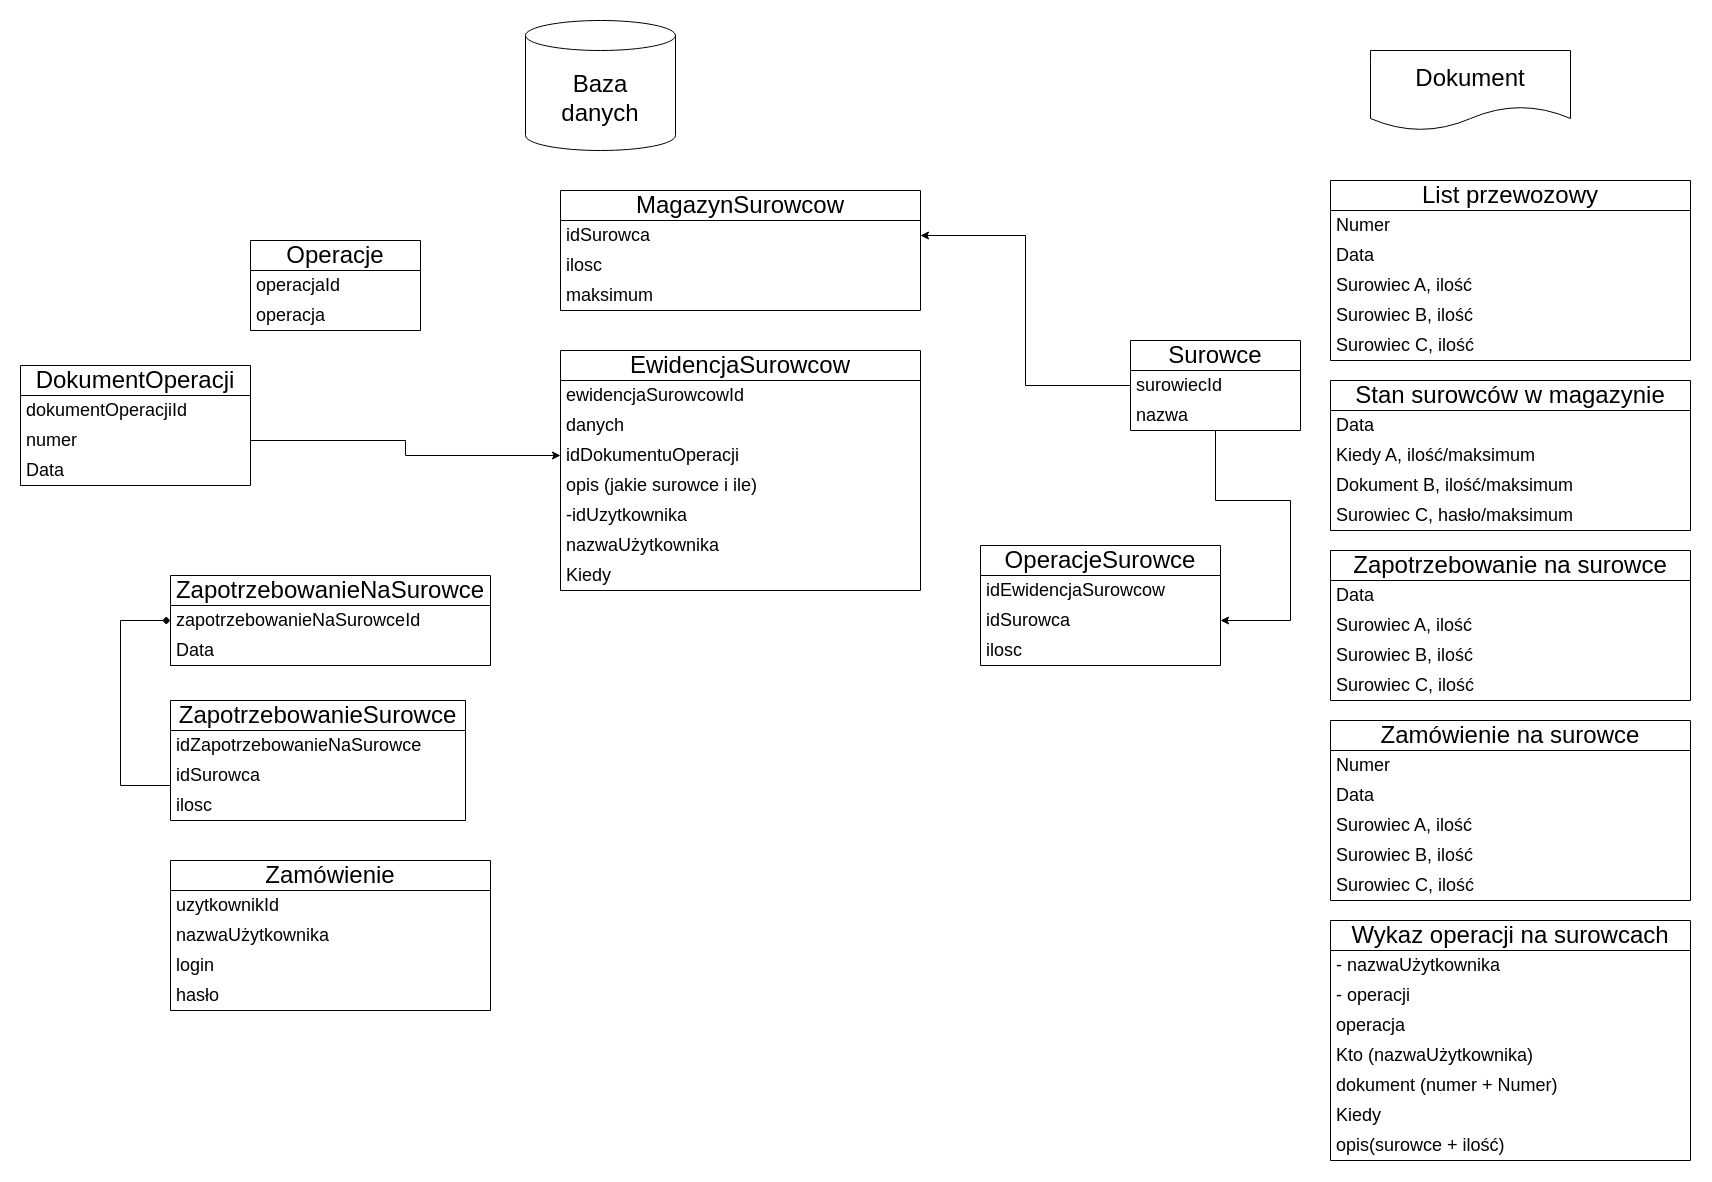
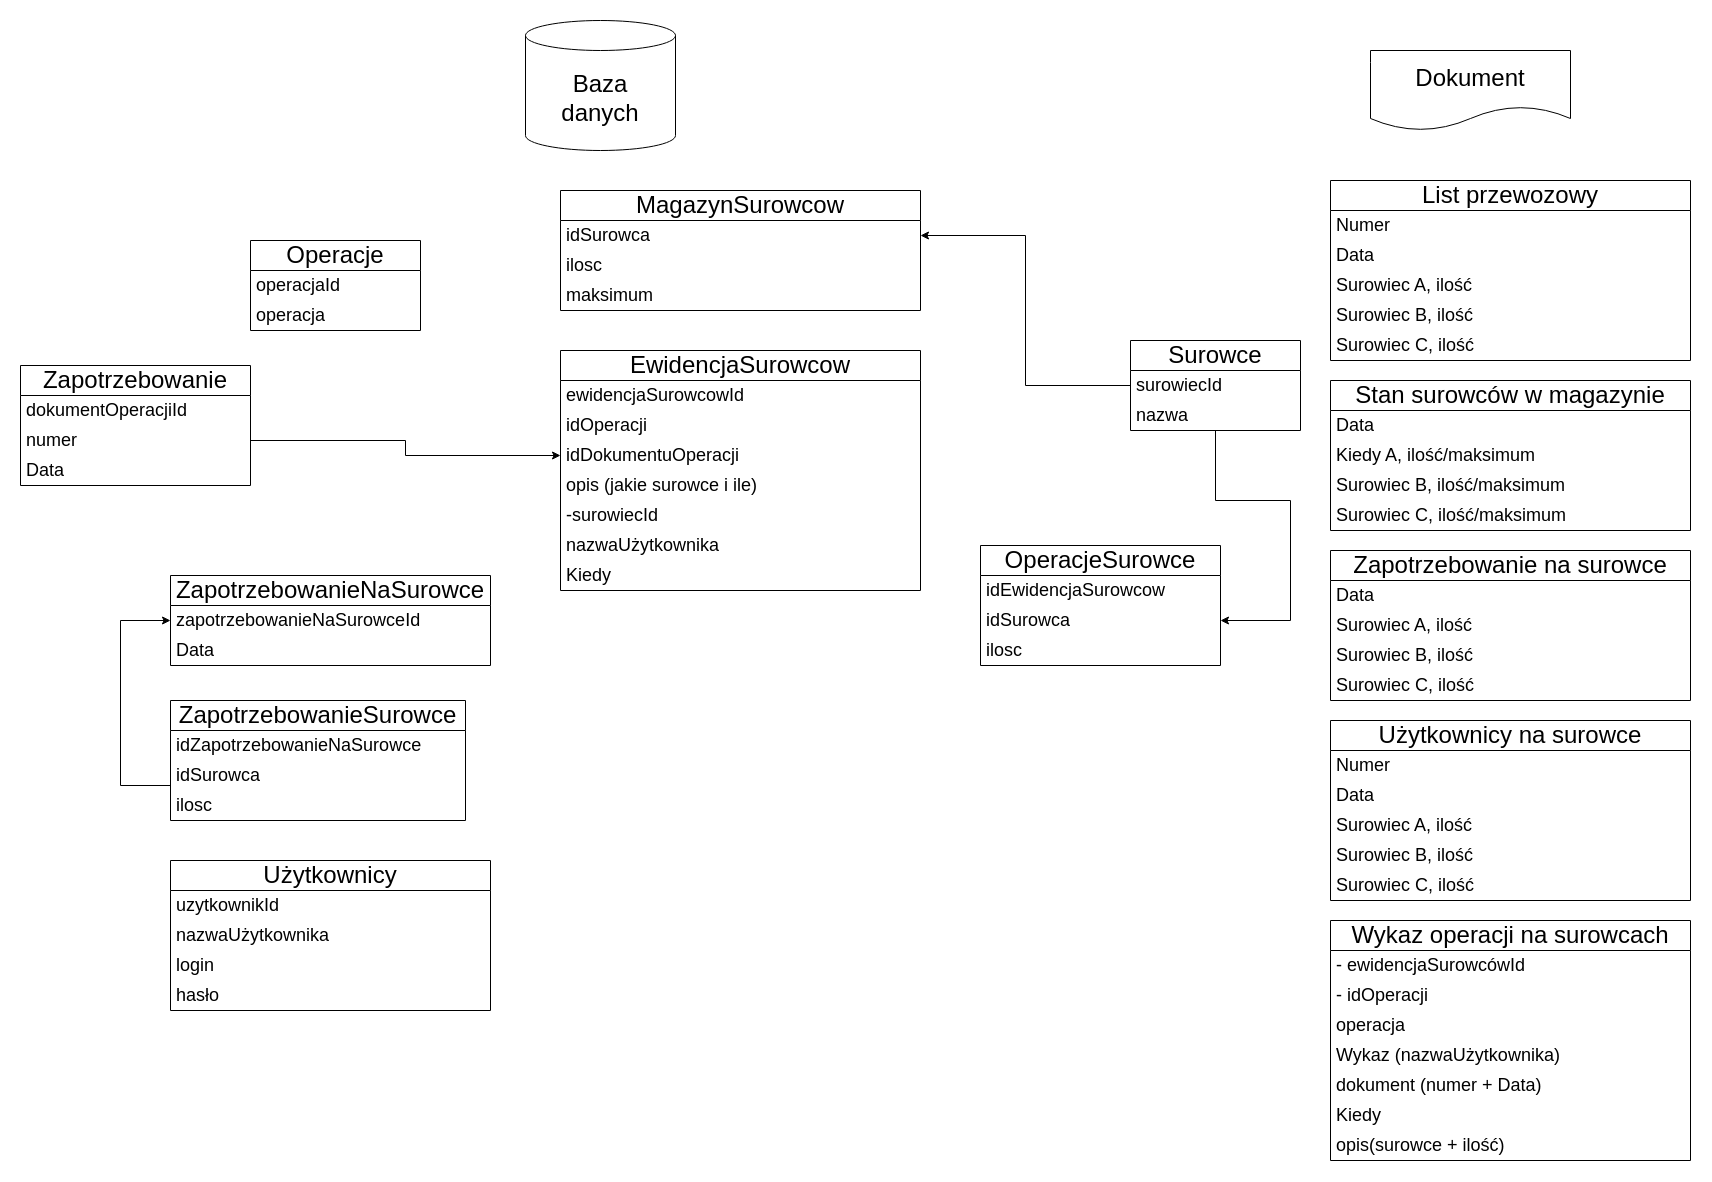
- <mxCell id="46" value="DokumentOperacji" style="swimlane;fontStyle=0;childLayout=stackLayout;horizontal=1;startSize=30;horizontalStack=0;resizeParent=1;resizeParentMax=0;resizeLast=0;collapsible=1;marginBottom=0;whiteSpace=wrap;html=1;fontSize=24;" vertex="1" parent="1"><mxGeometry x="20" y="365" width="230" height="120" as="geometry" /></mxCell>
+ <mxCell id="46" value="Zapotrzebowanie" style="swimlane;fontStyle=0;childLayout=stackLayout;horizontal=1;startSize=30;horizontalStack=0;resizeParent=1;resizeParentMax=0;resizeLast=0;collapsible=1;marginBottom=0;whiteSpace=wrap;html=1;fontSize=24;" vertex="1" parent="1"><mxGeometry x="20" y="365" width="230" height="120" as="geometry" /></mxCell>
- <mxCell id="37" value="danych" style="text;strokeColor=none;fillColor=none;align=left;verticalAlign=middle;spacingLeft=4;spacingRight=4;overflow=hidden;points=[[0,0.5],[1,0.5]];portConstraint=eastwest;rotatable=0;whiteSpace=wrap;html=1;fontSize=18;" vertex="1" parent="35"><mxGeometry y="60" width="360" height="30" as="geometry" /></mxCell>
+ <mxCell id="37" value="idOperacji" style="text;strokeColor=none;fillColor=none;align=left;verticalAlign=middle;spacingLeft=4;spacingRight=4;overflow=hidden;points=[[0,0.5],[1,0.5]];portConstraint=eastwest;rotatable=0;whiteSpace=wrap;html=1;fontSize=18;" vertex="1" parent="35"><mxGeometry y="60" width="360" height="30" as="geometry" /></mxCell>
- <mxCell id="17" value="Dokument B, ilość/maksimum" style="text;strokeColor=none;fillColor=none;align=left;verticalAlign=middle;spacingLeft=4;spacingRight=4;overflow=hidden;points=[[0,0.5],[1,0.5]];portConstraint=eastwest;rotatable=0;whiteSpace=wrap;html=1;fontSize=18;" vertex="1" parent="14"><mxGeometry y="90" width="360" height="30" as="geometry" /></mxCell>
+ <mxCell id="17" value="Surowiec B, ilość/maksimum" style="text;strokeColor=none;fillColor=none;align=left;verticalAlign=middle;spacingLeft=4;spacingRight=4;overflow=hidden;points=[[0,0.5],[1,0.5]];portConstraint=eastwest;rotatable=0;whiteSpace=wrap;html=1;fontSize=18;" vertex="1" parent="14"><mxGeometry y="90" width="360" height="30" as="geometry" /></mxCell>
- <mxCell id="40" value="-idUzytkownika" style="text;strokeColor=none;fillColor=none;align=left;verticalAlign=middle;spacingLeft=4;spacingRight=4;overflow=hidden;points=[[0,0.5],[1,0.5]];portConstraint=eastwest;rotatable=0;whiteSpace=wrap;html=1;fontSize=18;" vertex="1" parent="35"><mxGeometry y="150" width="360" height="30" as="geometry" /></mxCell>
+ <mxCell id="40" value="-surowiecId" style="text;strokeColor=none;fillColor=none;align=left;verticalAlign=middle;spacingLeft=4;spacingRight=4;overflow=hidden;points=[[0,0.5],[1,0.5]];portConstraint=eastwest;rotatable=0;whiteSpace=wrap;html=1;fontSize=18;" vertex="1" parent="35"><mxGeometry y="150" width="360" height="30" as="geometry" /></mxCell>
- <mxCell id="18" value="Surowiec C, hasło/maksimum" style="text;strokeColor=none;fillColor=none;align=left;verticalAlign=middle;spacingLeft=4;spacingRight=4;overflow=hidden;points=[[0,0.5],[1,0.5]];portConstraint=eastwest;rotatable=0;whiteSpace=wrap;html=1;fontSize=18;" vertex="1" parent="14"><mxGeometry y="120" width="360" height="30" as="geometry" /></mxCell>
+ <mxCell id="18" value="Surowiec C, ilość/maksimum" style="text;strokeColor=none;fillColor=none;align=left;verticalAlign=middle;spacingLeft=4;spacingRight=4;overflow=hidden;points=[[0,0.5],[1,0.5]];portConstraint=eastwest;rotatable=0;whiteSpace=wrap;html=1;fontSize=18;" vertex="1" parent="14"><mxGeometry y="120" width="360" height="30" as="geometry" /></mxCell>
- <mxCell id="70" style="edgeStyle=orthogonalEdgeStyle;rounded=0;orthogonalLoop=1;jettySize=auto;html=1;entryX=0;entryY=0.5;entryDx=0;entryDy=0;exitX=0;exitY=0.5;exitDx=0;exitDy=0;endArrow=diamond;" edge="1" parent="1" source="67" target="64"><mxGeometry relative="1" as="geometry"><mxPoint x="480" y="790" as="sourcePoint" /><Array as="points"><mxPoint x="120" y="785" /><mxPoint x="120" y="620" /></Array></mxGeometry></mxCell>
+ <mxCell id="70" style="edgeStyle=orthogonalEdgeStyle;rounded=0;orthogonalLoop=1;jettySize=auto;html=1;entryX=0;entryY=0.5;entryDx=0;entryDy=0;exitX=0;exitY=0.5;exitDx=0;exitDy=0;" edge="1" parent="1" source="67" target="64"><mxGeometry relative="1" as="geometry"><mxPoint x="480" y="790" as="sourcePoint" /><Array as="points"><mxPoint x="120" y="785" /><mxPoint x="120" y="620" /></Array></mxGeometry></mxCell>
- <mxCell id="24" value="Zamówienie na surowce" style="swimlane;fontStyle=0;childLayout=stackLayout;horizontal=1;startSize=30;horizontalStack=0;resizeParent=1;resizeParentMax=0;resizeLast=0;collapsible=1;marginBottom=0;whiteSpace=wrap;html=1;fontSize=24;" vertex="1" parent="1"><mxGeometry x="1330" y="720" width="360" height="180" as="geometry" /></mxCell>
+ <mxCell id="24" value="Użytkownicy na surowce" style="swimlane;fontStyle=0;childLayout=stackLayout;horizontal=1;startSize=30;horizontalStack=0;resizeParent=1;resizeParentMax=0;resizeLast=0;collapsible=1;marginBottom=0;whiteSpace=wrap;html=1;fontSize=24;" vertex="1" parent="1"><mxGeometry x="1330" y="720" width="360" height="180" as="geometry" /></mxCell>
- <mxCell id="71" value="Zamówienie" style="swimlane;fontStyle=0;childLayout=stackLayout;horizontal=1;startSize=30;horizontalStack=0;resizeParent=1;resizeParentMax=0;resizeLast=0;collapsible=1;marginBottom=0;whiteSpace=wrap;html=1;fontSize=24;" vertex="1" parent="1"><mxGeometry x="170" y="860" width="320" height="150" as="geometry" /></mxCell>
+ <mxCell id="71" value="Użytkownicy" style="swimlane;fontStyle=0;childLayout=stackLayout;horizontal=1;startSize=30;horizontalStack=0;resizeParent=1;resizeParentMax=0;resizeLast=0;collapsible=1;marginBottom=0;whiteSpace=wrap;html=1;fontSize=24;" vertex="1" parent="1"><mxGeometry x="170" y="860" width="320" height="150" as="geometry" /></mxCell>
- <mxCell id="56" value="- nazwaUżytkownika" style="text;strokeColor=none;fillColor=none;align=left;verticalAlign=middle;spacingLeft=4;spacingRight=4;overflow=hidden;points=[[0,0.5],[1,0.5]];portConstraint=eastwest;rotatable=0;whiteSpace=wrap;html=1;fontSize=18;" vertex="1" parent="55"><mxGeometry y="30" width="360" height="30" as="geometry" /></mxCell>
+ <mxCell id="56" value="- ewidencjaSurowcówId" style="text;strokeColor=none;fillColor=none;align=left;verticalAlign=middle;spacingLeft=4;spacingRight=4;overflow=hidden;points=[[0,0.5],[1,0.5]];portConstraint=eastwest;rotatable=0;whiteSpace=wrap;html=1;fontSize=18;" vertex="1" parent="55"><mxGeometry y="30" width="360" height="30" as="geometry" /></mxCell>
- <mxCell id="57" value="- operacji" style="text;strokeColor=none;fillColor=none;align=left;verticalAlign=middle;spacingLeft=4;spacingRight=4;overflow=hidden;points=[[0,0.5],[1,0.5]];portConstraint=eastwest;rotatable=0;whiteSpace=wrap;html=1;fontSize=18;" vertex="1" parent="55"><mxGeometry y="60" width="360" height="30" as="geometry" /></mxCell>
+ <mxCell id="57" value="- idOperacji" style="text;strokeColor=none;fillColor=none;align=left;verticalAlign=middle;spacingLeft=4;spacingRight=4;overflow=hidden;points=[[0,0.5],[1,0.5]];portConstraint=eastwest;rotatable=0;whiteSpace=wrap;html=1;fontSize=18;" vertex="1" parent="55"><mxGeometry y="60" width="360" height="30" as="geometry" /></mxCell>
- <mxCell id="59" value="Kto (nazwaUżytkownika)" style="text;strokeColor=none;fillColor=none;align=left;verticalAlign=middle;spacingLeft=4;spacingRight=4;overflow=hidden;points=[[0,0.5],[1,0.5]];portConstraint=eastwest;rotatable=0;whiteSpace=wrap;html=1;fontSize=18;" vertex="1" parent="55"><mxGeometry y="120" width="360" height="30" as="geometry" /></mxCell>
+ <mxCell id="59" value="Wykaz (nazwaUżytkownika)" style="text;strokeColor=none;fillColor=none;align=left;verticalAlign=middle;spacingLeft=4;spacingRight=4;overflow=hidden;points=[[0,0.5],[1,0.5]];portConstraint=eastwest;rotatable=0;whiteSpace=wrap;html=1;fontSize=18;" vertex="1" parent="55"><mxGeometry y="120" width="360" height="30" as="geometry" /></mxCell>
- <mxCell id="60" value="dokument (numer + Numer)" style="text;strokeColor=none;fillColor=none;align=left;verticalAlign=middle;spacingLeft=4;spacingRight=4;overflow=hidden;points=[[0,0.5],[1,0.5]];portConstraint=eastwest;rotatable=0;whiteSpace=wrap;html=1;fontSize=18;" vertex="1" parent="55"><mxGeometry y="150" width="360" height="30" as="geometry" /></mxCell>
+ <mxCell id="60" value="dokument (numer + Data)" style="text;strokeColor=none;fillColor=none;align=left;verticalAlign=middle;spacingLeft=4;spacingRight=4;overflow=hidden;points=[[0,0.5],[1,0.5]];portConstraint=eastwest;rotatable=0;whiteSpace=wrap;html=1;fontSize=18;" vertex="1" parent="55"><mxGeometry y="150" width="360" height="30" as="geometry" /></mxCell>
